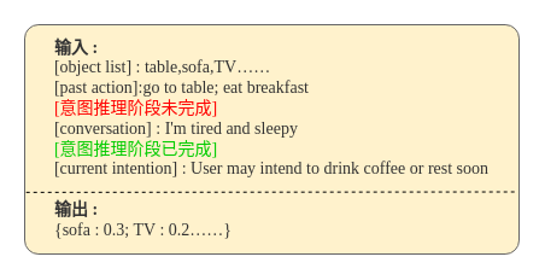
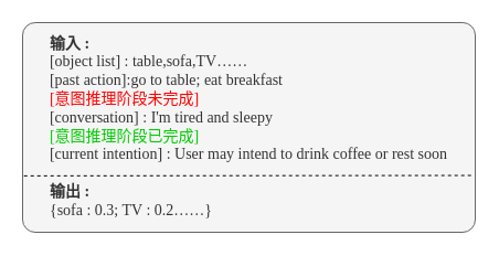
- <mxCell id="2" value="&lt;div style=&quot;&quot;&gt;&lt;div style=&quot;text-align: left;&quot;&gt;&lt;b style=&quot;background-color: transparent; color: light-dark(rgb(51, 51, 51), rgb(193, 193, 193));&quot;&gt;&lt;font style=&quot;font-size: 14px;&quot; face=&quot;Times New Roman&quot;&gt;输入 :&lt;/font&gt;&lt;/b&gt;&lt;/div&gt;&lt;div style=&quot;text-align: left;&quot;&gt;&lt;span style=&quot;background-color: transparent; color: light-dark(rgb(51, 51, 51), rgb(193, 193, 193));&quot;&gt;&lt;font style=&quot;font-size: 14px;&quot; face=&quot;Times New Roman&quot;&gt;[object list] : table,sofa,TV&lt;/font&gt;&lt;/span&gt;&lt;span style=&quot;font-family: &amp;quot;Times New Roman&amp;quot;; font-size: 14px; background-color: transparent; color: light-dark(rgb(51, 51, 51), rgb(193, 193, 193));&quot;&gt;……&lt;/span&gt;&lt;/div&gt;&lt;div style=&quot;text-align: left;&quot;&gt;&lt;font face=&quot;Times New Roman&quot;&gt;&lt;span style=&quot;font-size: 14px;&quot;&gt;[past action]:go to table; eat breakfast&lt;/span&gt;&lt;/font&gt;&lt;/div&gt;&lt;div style=&quot;text-align: left;&quot;&gt;&lt;font style=&quot;font-size: 14px; color: rgb(255, 0, 0);&quot; face=&quot;Times New Roman&quot;&gt;[意图推理阶段未完成]&amp;nbsp;&lt;/font&gt;&lt;/div&gt;&lt;div style=&quot;text-align: left;&quot;&gt;&lt;font style=&quot;background-color: transparent; color: light-dark(rgb(51, 51, 51), rgb(193, 193, 193));&quot; face=&quot;Times New Roman&quot;&gt;&lt;span style=&quot;font-size: 14px;&quot;&gt;[conversation] :&amp;nbsp;&lt;/span&gt;&lt;/font&gt;&lt;span style=&quot;background-color: transparent; color: light-dark(rgb(51, 51, 51), rgb(193, 193, 193)); font-family: &amp;quot;Times New Roman&amp;quot;; font-size: 14px;&quot;&gt;I'm tired and sleepy&lt;/span&gt;&lt;/div&gt;&lt;div style=&quot;text-align: left;&quot;&gt;&lt;span style=&quot;font-family: &amp;quot;Times New Roman&amp;quot;; font-size: 14px;&quot;&gt;&lt;font style=&quot;color: rgb(0, 204, 0);&quot;&gt;[意图推理阶段已完成]&amp;nbsp;&lt;/font&gt;&lt;/span&gt;&lt;/div&gt;&lt;div style=&quot;text-align: left;&quot;&gt;&lt;font style=&quot;background-color: transparent; color: light-dark(rgb(51, 51, 51), rgb(193, 193, 193));&quot; face=&quot;Times New Roman&quot;&gt;&lt;span style=&quot;font-size: 14px;&quot;&gt;[current intention] :&amp;nbsp;&lt;/span&gt;&lt;/font&gt;&lt;span style=&quot;background-color: transparent; color: light-dark(rgb(51, 51, 51), rgb(193, 193, 193)); font-family: &amp;quot;Times New Roman&amp;quot;; font-size: 14px;&quot;&gt;User may intend to drink coffee or rest soon&lt;/span&gt;&lt;/div&gt;&lt;div style=&quot;text-align: left;&quot;&gt;&lt;b style=&quot;background-color: transparent; color: light-dark(rgb(51, 51, 51), rgb(193, 193, 193));&quot;&gt;&lt;font style=&quot;font-size: 14px;&quot; face=&quot;Times New Roman&quot;&gt;&lt;br&gt;&lt;/font&gt;&lt;/b&gt;&lt;/div&gt;&lt;div style=&quot;text-align: left;&quot;&gt;&lt;b style=&quot;background-color: transparent; color: light-dark(rgb(51, 51, 51), rgb(193, 193, 193));&quot;&gt;&lt;font style=&quot;font-size: 14px;&quot; face=&quot;Times New Roman&quot;&gt;输出 :&lt;/font&gt;&lt;/b&gt;&lt;/div&gt;&lt;div style=&quot;text-align: left;&quot;&gt;&lt;font face=&quot;Times New Roman&quot;&gt;&lt;span style=&quot;font-size: 14px;&quot;&gt;{&lt;/span&gt;&lt;/font&gt;&lt;span style=&quot;font-size: 14px; font-family: &amp;quot;Times New Roman&amp;quot;; background-color: transparent; color: light-dark(rgb(51, 51, 51), rgb(193, 193, 193));&quot;&gt;sofa : 0.3; TV : 0.2……}&lt;/span&gt;&lt;/div&gt;&lt;/div&gt;" style="rounded=1;arcSize=6;whiteSpace=wrap;html=1;fillColor=#fff2cc;fontColor=#333333;strokeColor=#666666;" vertex="1" parent="1"><mxGeometry x="20" y="20" width="410" height="190" as="geometry" /></mxCell>
+ <mxCell id="2" value="&lt;div style=&quot;&quot;&gt;&lt;div style=&quot;text-align: left;&quot;&gt;&lt;b style=&quot;background-color: transparent; color: light-dark(rgb(51, 51, 51), rgb(193, 193, 193));&quot;&gt;&lt;font style=&quot;font-size: 14px;&quot; face=&quot;Times New Roman&quot;&gt;输入 :&lt;/font&gt;&lt;/b&gt;&lt;/div&gt;&lt;div style=&quot;text-align: left;&quot;&gt;&lt;span style=&quot;background-color: transparent; color: light-dark(rgb(51, 51, 51), rgb(193, 193, 193));&quot;&gt;&lt;font style=&quot;font-size: 14px;&quot; face=&quot;Times New Roman&quot;&gt;[object list] : table,sofa,TV&lt;/font&gt;&lt;/span&gt;&lt;span style=&quot;font-family: &amp;quot;Times New Roman&amp;quot;; font-size: 14px; background-color: transparent; color: light-dark(rgb(51, 51, 51), rgb(193, 193, 193));&quot;&gt;……&lt;/span&gt;&lt;/div&gt;&lt;div style=&quot;text-align: left;&quot;&gt;&lt;font face=&quot;Times New Roman&quot;&gt;&lt;span style=&quot;font-size: 14px;&quot;&gt;[past action]:go to table; eat breakfast&lt;/span&gt;&lt;/font&gt;&lt;/div&gt;&lt;div style=&quot;text-align: left;&quot;&gt;&lt;font style=&quot;font-size: 14px; color: rgb(255, 0, 0);&quot; face=&quot;Times New Roman&quot;&gt;[意图推理阶段未完成]&amp;nbsp;&lt;/font&gt;&lt;/div&gt;&lt;div style=&quot;text-align: left;&quot;&gt;&lt;font style=&quot;background-color: transparent; color: light-dark(rgb(51, 51, 51), rgb(193, 193, 193));&quot; face=&quot;Times New Roman&quot;&gt;&lt;span style=&quot;font-size: 14px;&quot;&gt;[conversation] :&amp;nbsp;&lt;/span&gt;&lt;/font&gt;&lt;span style=&quot;background-color: transparent; color: light-dark(rgb(51, 51, 51), rgb(193, 193, 193)); font-family: &amp;quot;Times New Roman&amp;quot;; font-size: 14px;&quot;&gt;I'm tired and sleepy&lt;/span&gt;&lt;/div&gt;&lt;div style=&quot;text-align: left;&quot;&gt;&lt;span style=&quot;font-family: &amp;quot;Times New Roman&amp;quot;; font-size: 14px;&quot;&gt;&lt;font style=&quot;color: rgb(0, 204, 0);&quot;&gt;[意图推理阶段已完成]&amp;nbsp;&lt;/font&gt;&lt;/span&gt;&lt;/div&gt;&lt;div style=&quot;text-align: left;&quot;&gt;&lt;font style=&quot;background-color: transparent; color: light-dark(rgb(51, 51, 51), rgb(193, 193, 193));&quot; face=&quot;Times New Roman&quot;&gt;&lt;span style=&quot;font-size: 14px;&quot;&gt;[current intention] :&amp;nbsp;&lt;/span&gt;&lt;/font&gt;&lt;span style=&quot;background-color: transparent; color: light-dark(rgb(51, 51, 51), rgb(193, 193, 193)); font-family: &amp;quot;Times New Roman&amp;quot;; font-size: 14px;&quot;&gt;User may intend to drink coffee or rest soon&lt;/span&gt;&lt;/div&gt;&lt;div style=&quot;text-align: left;&quot;&gt;&lt;b style=&quot;background-color: transparent; color: light-dark(rgb(51, 51, 51), rgb(193, 193, 193));&quot;&gt;&lt;font style=&quot;font-size: 14px;&quot; face=&quot;Times New Roman&quot;&gt;&lt;br&gt;&lt;/font&gt;&lt;/b&gt;&lt;/div&gt;&lt;div style=&quot;text-align: left;&quot;&gt;&lt;b style=&quot;background-color: transparent; color: light-dark(rgb(51, 51, 51), rgb(193, 193, 193));&quot;&gt;&lt;font style=&quot;font-size: 14px;&quot; face=&quot;Times New Roman&quot;&gt;输出 :&lt;/font&gt;&lt;/b&gt;&lt;/div&gt;&lt;div style=&quot;text-align: left;&quot;&gt;&lt;font face=&quot;Times New Roman&quot;&gt;&lt;span style=&quot;font-size: 14px;&quot;&gt;{&lt;/span&gt;&lt;/font&gt;&lt;span style=&quot;font-size: 14px; font-family: &amp;quot;Times New Roman&amp;quot;; background-color: transparent; color: light-dark(rgb(51, 51, 51), rgb(193, 193, 193));&quot;&gt;sofa : 0.3; TV : 0.2……}&lt;/span&gt;&lt;/div&gt;&lt;/div&gt;" style="rounded=1;arcSize=6;whiteSpace=wrap;html=1;fillColor=#f5f5f5;fontColor=#333333;strokeColor=#666666;" vertex="1" parent="1"><mxGeometry x="20" y="20" width="410" height="190" as="geometry" /></mxCell>
